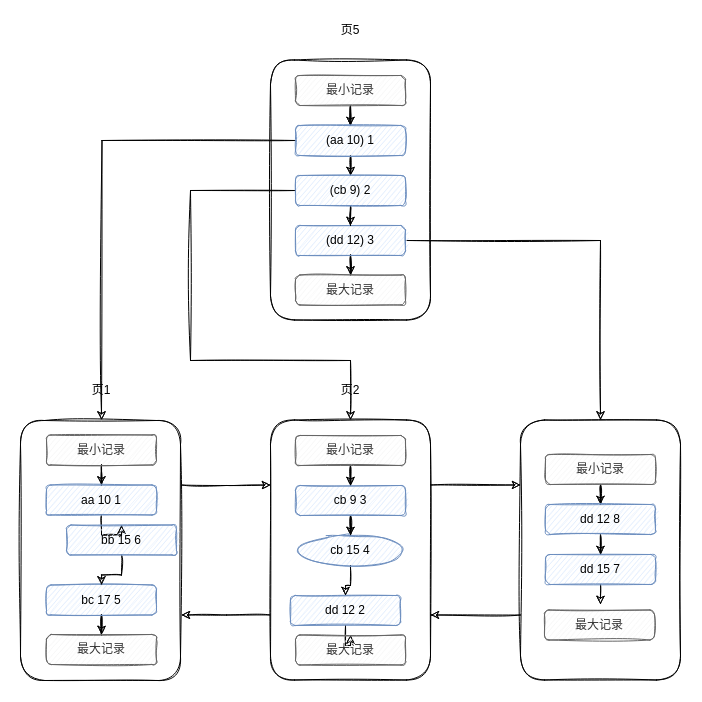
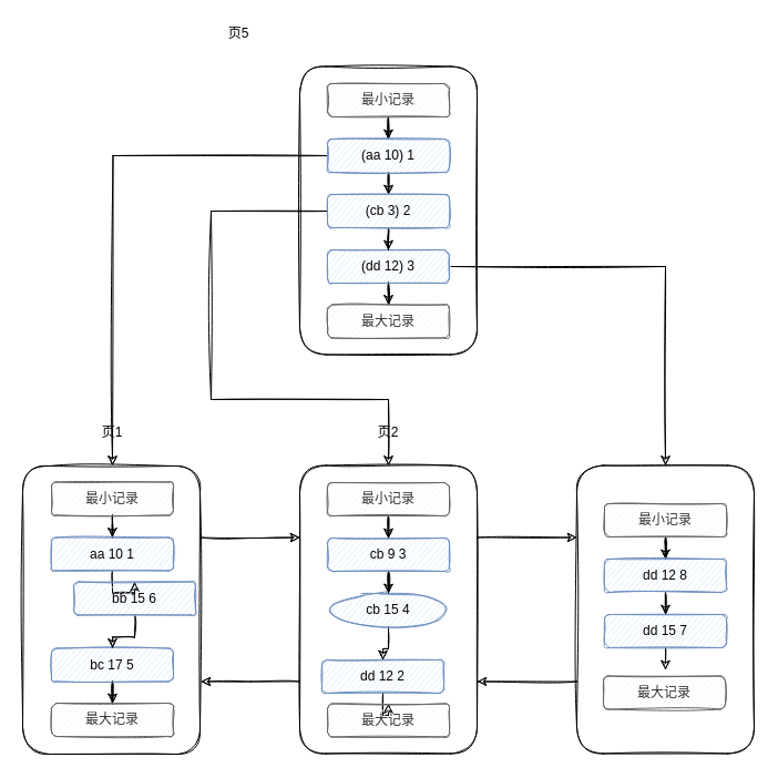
- <mxCell id="49" value="页5" style="text;html=1;strokeColor=none;fillColor=none;align=center;verticalAlign=middle;whiteSpace=wrap;rounded=0;sketch=1;" vertex="1" parent="1"><mxGeometry x="330" y="20" width="40" height="20" as="geometry" /></mxCell>
+ <mxCell id="49" value="页5" style="text;html=1;strokeColor=none;fillColor=none;align=center;verticalAlign=middle;whiteSpace=wrap;rounded=0;sketch=1;" vertex="1" parent="1"><mxGeometry x="195" y="20" width="40" height="20" as="geometry" /></mxCell>
- <mxCell id="47" value="(cb 9) 2" style="rounded=1;whiteSpace=wrap;html=1;sketch=1;fillColor=#dae8fc;strokeColor=#6c8ebf;" vertex="1" parent="1"><mxGeometry x="295" y="175" width="110" height="30" as="geometry" /></mxCell>
+ <mxCell id="47" value="(cb 3) 2" style="rounded=1;whiteSpace=wrap;html=1;sketch=1;fillColor=#dae8fc;strokeColor=#6c8ebf;" vertex="1" parent="1"><mxGeometry x="295" y="175" width="110" height="30" as="geometry" /></mxCell>
